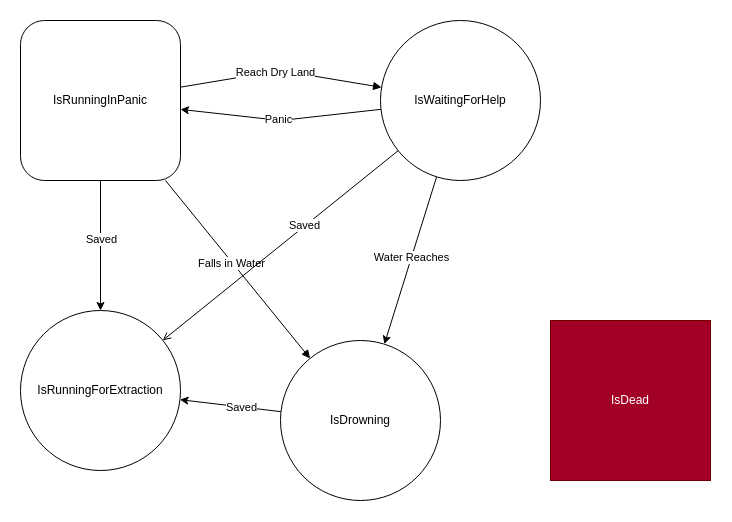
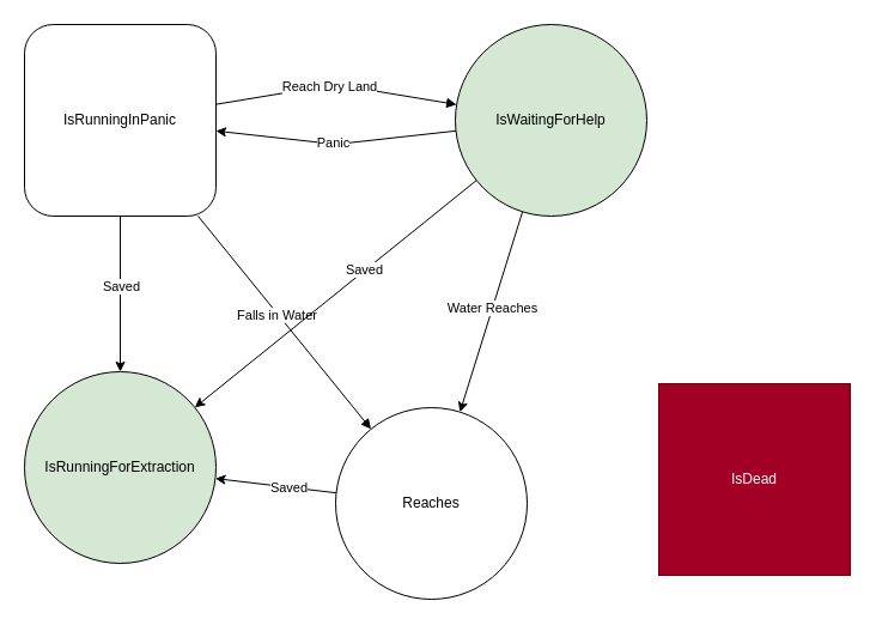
- <mxCell id="15" value="IsWaitingForHelp" style="ellipse;whiteSpace=wrap;html=1;aspect=fixed;" vertex="1" parent="1"><mxGeometry x="380" y="20" width="160" height="160" as="geometry" /></mxCell>
+ <mxCell id="15" value="IsWaitingForHelp" style="ellipse;whiteSpace=wrap;html=1;aspect=fixed;fillColor=#d5e8d4;" vertex="1" parent="1"><mxGeometry x="380" y="20" width="160" height="160" as="geometry" /></mxCell>
- <mxCell id="13" style="edgeStyle=none;rounded=0;orthogonalLoop=1;jettySize=auto;html=1;endArrow=open;" edge="1" parent="1" source="15" target="16"><mxGeometry relative="1" as="geometry" /></mxCell>
+ <mxCell id="13" style="edgeStyle=none;rounded=0;orthogonalLoop=1;jettySize=auto;html=1;" edge="1" parent="1" source="15" target="16"><mxGeometry relative="1" as="geometry" /></mxCell>
- <mxCell id="16" value="IsRunningForExtraction" style="ellipse;whiteSpace=wrap;html=1;aspect=fixed;" vertex="1" parent="1"><mxGeometry x="20" y="310" width="160" height="160" as="geometry" /></mxCell>
+ <mxCell id="16" value="IsRunningForExtraction" style="ellipse;whiteSpace=wrap;html=1;aspect=fixed;fillColor=#d5e8d4;" vertex="1" parent="1"><mxGeometry x="20" y="310" width="160" height="160" as="geometry" /></mxCell>
- <mxCell id="20" value="IsDrowning" style="ellipse;whiteSpace=wrap;html=1;aspect=fixed;" vertex="1" parent="1"><mxGeometry x="280" y="340" width="160" height="160" as="geometry" /></mxCell>
+ <mxCell id="20" value="Reaches" style="ellipse;whiteSpace=wrap;html=1;aspect=fixed;" vertex="1" parent="1"><mxGeometry x="280" y="340" width="160" height="160" as="geometry" /></mxCell>
